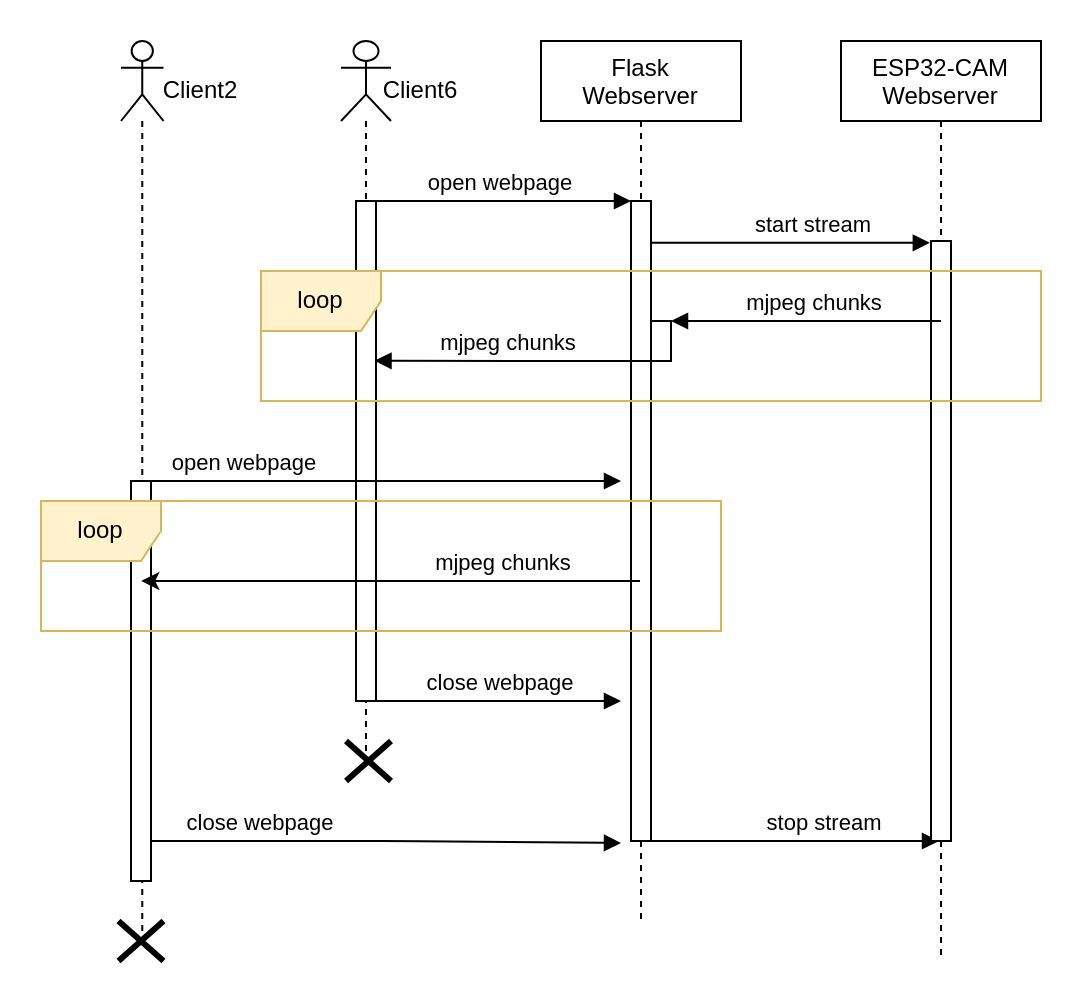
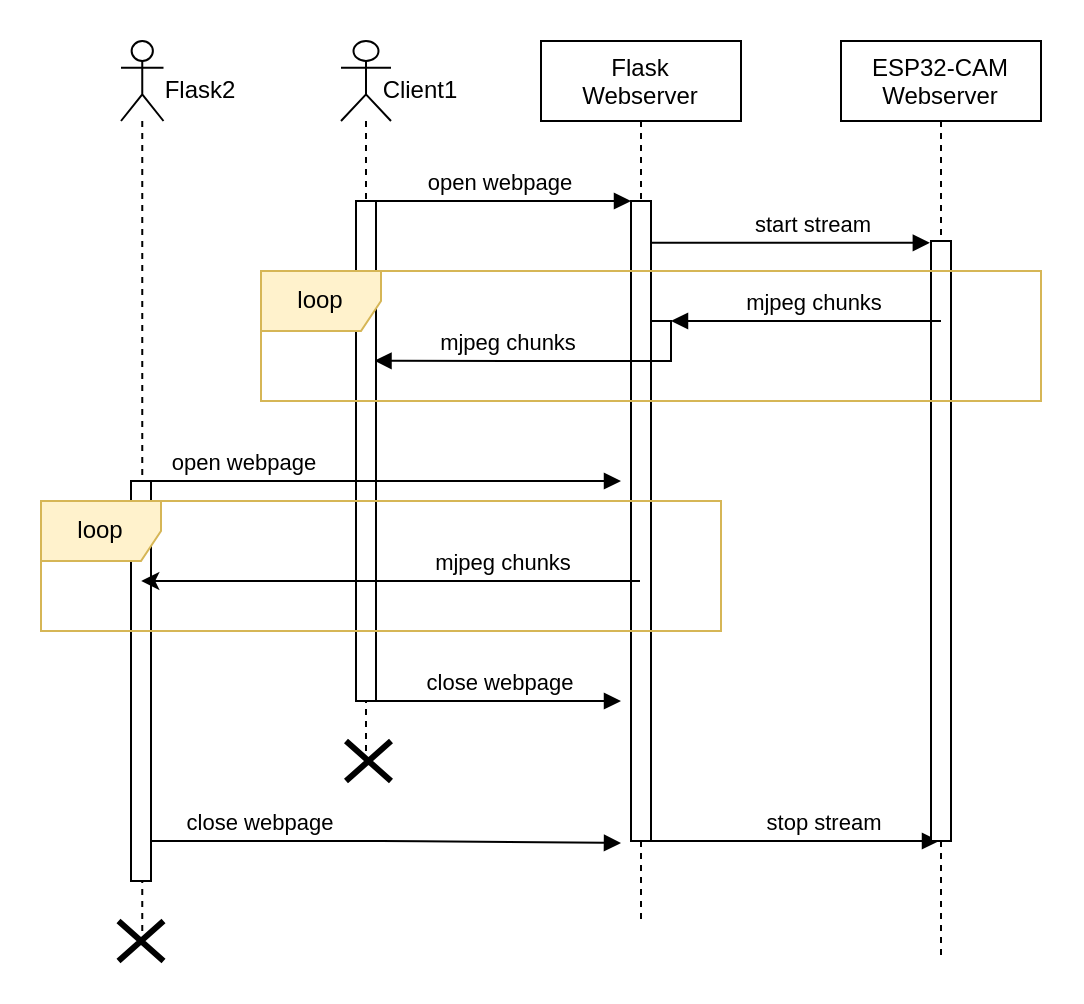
- <mxCell id="26" value="Client2" style="text;html=1;strokeColor=none;fillColor=none;align=center;verticalAlign=middle;whiteSpace=wrap;rounded=0;" vertex="1" parent="1"><mxGeometry x="70" y="30" width="60" height="30" as="geometry" /></mxCell>
+ <mxCell id="26" value="Flask2" style="text;html=1;strokeColor=none;fillColor=none;align=center;verticalAlign=middle;whiteSpace=wrap;rounded=0;" vertex="1" parent="1"><mxGeometry x="70" y="30" width="60" height="30" as="geometry" /></mxCell>
- <mxCell id="25" value="Client6" style="text;html=1;strokeColor=none;fillColor=none;align=center;verticalAlign=middle;whiteSpace=wrap;rounded=0;" vertex="1" parent="1"><mxGeometry x="180" y="30" width="60" height="30" as="geometry" /></mxCell>
+ <mxCell id="25" value="Client1" style="text;html=1;strokeColor=none;fillColor=none;align=center;verticalAlign=middle;whiteSpace=wrap;rounded=0;" vertex="1" parent="1"><mxGeometry x="180" y="30" width="60" height="30" as="geometry" /></mxCell>
